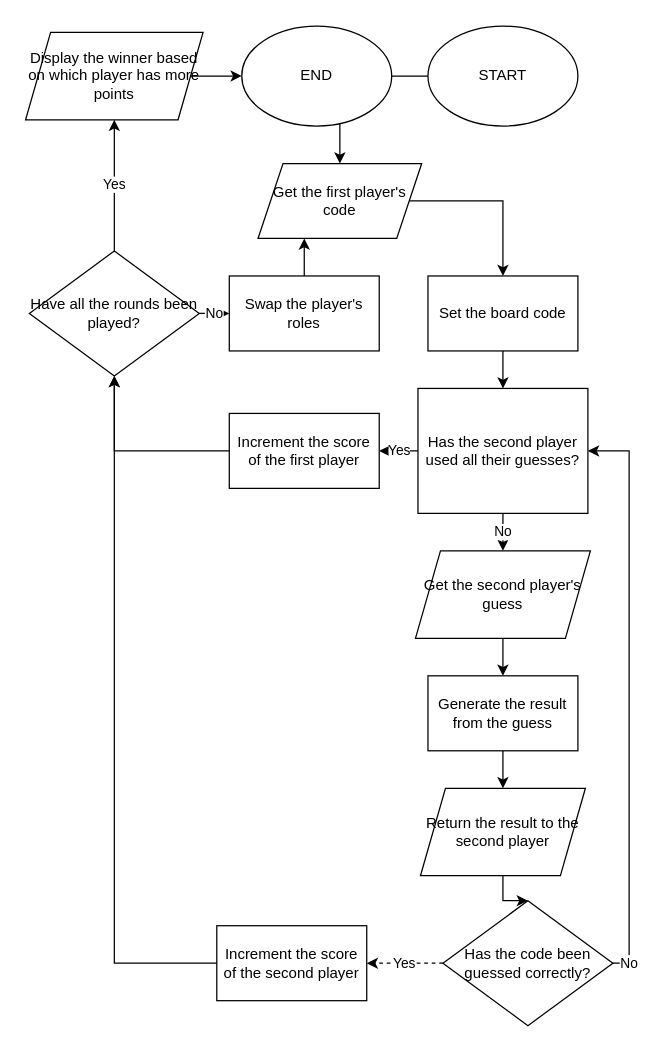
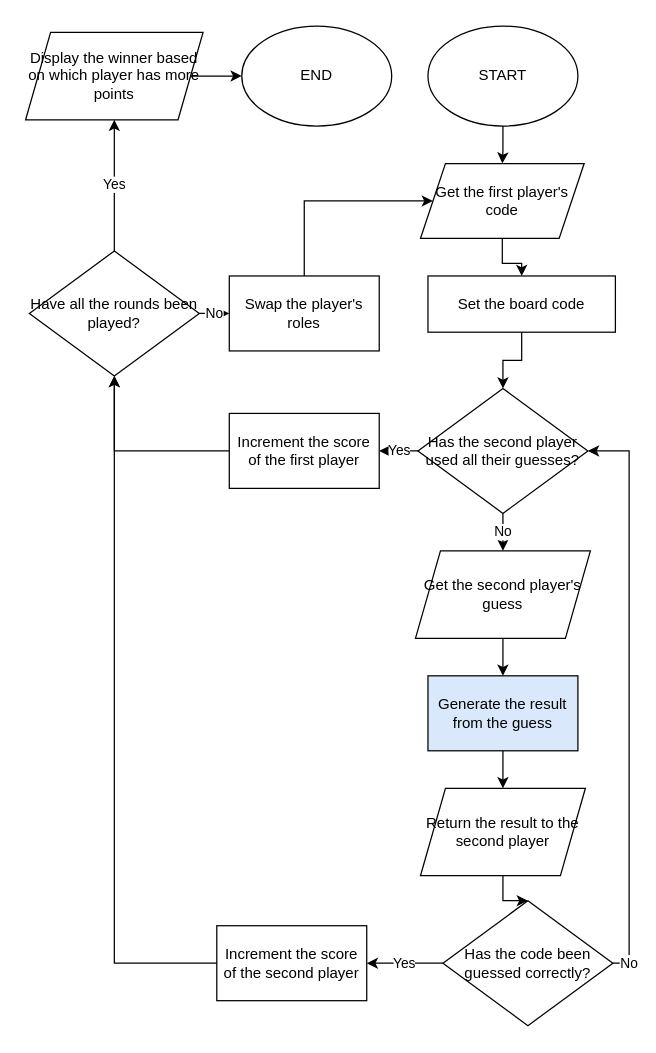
- <mxCell id="5" value="Get the first player's code" style="shape=parallelogram;perimeter=parallelogramPerimeter;whiteSpace=wrap;html=1;fixedSize=1;" vertex="1" parent="1"><mxGeometry x="206" y="130" width="131" height="60" as="geometry" /></mxCell>
+ <mxCell id="5" value="Get the first player's code" style="shape=parallelogram;perimeter=parallelogramPerimeter;whiteSpace=wrap;html=1;fixedSize=1;" vertex="1" parent="1"><mxGeometry x="336" y="130" width="131" height="60" as="geometry" /></mxCell>
- <mxCell id="7" value="Set the board code" style="rounded=0;whiteSpace=wrap;html=1;" vertex="1" parent="1"><mxGeometry x="342" y="220" width="120" height="60" as="geometry" /></mxCell>
+ <mxCell id="7" value="Set the board code" style="rounded=0;whiteSpace=wrap;html=1;" vertex="1" parent="1"><mxGeometry x="342" y="220" width="150" height="45" as="geometry" /></mxCell>
- <mxCell id="18" value="Has the second player used all their guesses?" style="whiteSpace=wrap;html=1;rounded=0;" vertex="1" parent="1"><mxGeometry x="334" y="310" width="136" height="100" as="geometry" /></mxCell>
+ <mxCell id="18" value="Has the second player used all their guesses?" style="rhombus;whiteSpace=wrap;html=1;" vertex="1" parent="1"><mxGeometry x="334" y="310" width="136" height="100" as="geometry" /></mxCell>
- <mxCell id="13" value="Generate the result from the guess" style="rounded=0;whiteSpace=wrap;html=1;" vertex="1" parent="1"><mxGeometry x="342" y="540" width="120" height="60" as="geometry" /></mxCell>
+ <mxCell id="13" value="Generate the result from the guess" style="rounded=0;whiteSpace=wrap;html=1;fillColor=#dae8fc;" vertex="1" parent="1"><mxGeometry x="342" y="540" width="120" height="60" as="geometry" /></mxCell>
- <mxCell id="8" value="Yes" style="edgeStyle=orthogonalEdgeStyle;rounded=0;orthogonalLoop=1;jettySize=auto;html=1;dashed=1;" edge="1" parent="1" source="9" target="20"><mxGeometry relative="1" as="geometry" /></mxCell>
+ <mxCell id="8" value="Yes" style="edgeStyle=orthogonalEdgeStyle;rounded=0;orthogonalLoop=1;jettySize=auto;html=1;" edge="1" parent="1" source="9" target="20"><mxGeometry relative="1" as="geometry" /></mxCell>
